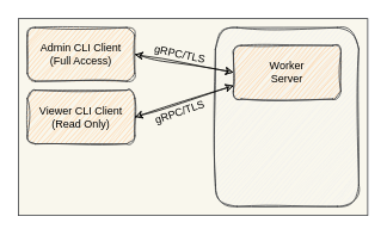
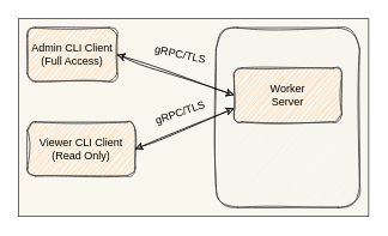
- <mxCell id="4" value="&lt;font style=&quot;color: rgb(0, 0, 0);&quot;&gt;Admin CLI Client&lt;/font&gt;&lt;div&gt;&lt;font style=&quot;color: rgb(0, 0, 0);&quot;&gt;(Full Access)&lt;/font&gt;&lt;/div&gt;" style="rounded=1;whiteSpace=wrap;html=1;fillColor=#ffcc99;strokeColor=#36393d;fontColor=#000000;sketch=1;curveFitting=1;jiggle=2;" parent="1" vertex="1"><mxGeometry x="30" y="30" width="120" height="60" as="geometry" /></mxCell>
+ <mxCell id="4" value="&lt;font style=&quot;color: rgb(0, 0, 0);&quot;&gt;Admin CLI Client&lt;/font&gt;&lt;div&gt;&lt;font style=&quot;color: rgb(0, 0, 0);&quot;&gt;(Full Access)&lt;/font&gt;&lt;/div&gt;" style="rounded=1;whiteSpace=wrap;html=1;fillColor=#ffcc99;strokeColor=#36393d;fontColor=#000000;sketch=1;curveFitting=1;jiggle=2;" parent="1" vertex="1"><mxGeometry x="30" y="30" width="100" height="60" as="geometry" /></mxCell>
- <mxCell id="5" value="Worker&lt;div&gt;Server&lt;/div&gt;" style="rounded=1;whiteSpace=wrap;html=1;fillColor=#ffcc99;strokeColor=#36393d;fontColor=#000000;sketch=1;curveFitting=1;jiggle=2;" parent="1" vertex="1"><mxGeometry x="260" y="50" width="120" height="60" as="geometry" /></mxCell>
+ <mxCell id="5" value="Worker&lt;div&gt;Server&lt;/div&gt;" style="rounded=1;whiteSpace=wrap;html=1;fillColor=#ffcc99;strokeColor=#36393d;fontColor=#000000;sketch=1;curveFitting=1;jiggle=2;" parent="1" vertex="1"><mxGeometry x="260" y="75" width="120" height="60" as="geometry" /></mxCell>
- <mxCell id="8" value="&lt;font style=&quot;color: rgb(0, 0, 0);&quot;&gt;Viewer CLI Client&lt;/font&gt;&lt;div&gt;&lt;font style=&quot;color: rgb(0, 0, 0);&quot;&gt;(Read Only)&lt;/font&gt;&lt;/div&gt;" style="rounded=1;whiteSpace=wrap;html=1;fillColor=#ffcc99;strokeColor=#36393d;fontColor=#000000;sketch=1;curveFitting=1;jiggle=2;" vertex="1" parent="1"><mxGeometry x="30" y="100" width="120" height="60" as="geometry" /></mxCell>
+ <mxCell id="8" value="&lt;font style=&quot;color: rgb(0, 0, 0);&quot;&gt;Viewer CLI Client&lt;/font&gt;&lt;div&gt;&lt;font style=&quot;color: rgb(0, 0, 0);&quot;&gt;(Read Only)&lt;/font&gt;&lt;/div&gt;" style="rounded=1;whiteSpace=wrap;html=1;fillColor=#ffcc99;strokeColor=#36393d;fontColor=#000000;sketch=1;curveFitting=1;jiggle=2;" vertex="1" parent="1"><mxGeometry x="30" y="135" width="120" height="60" as="geometry" /></mxCell>
